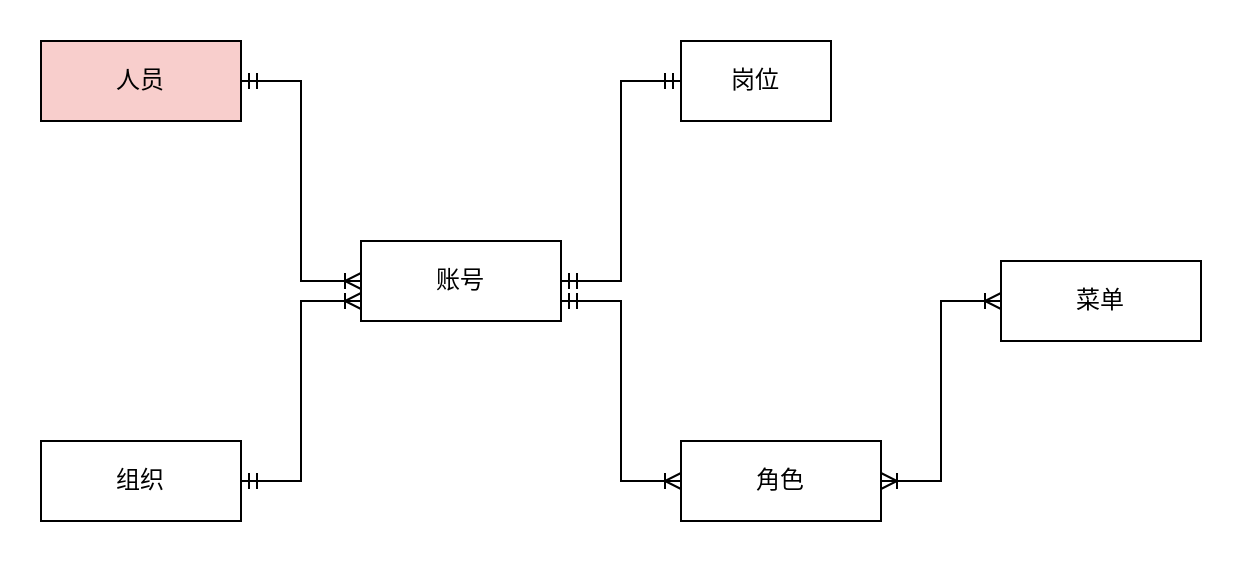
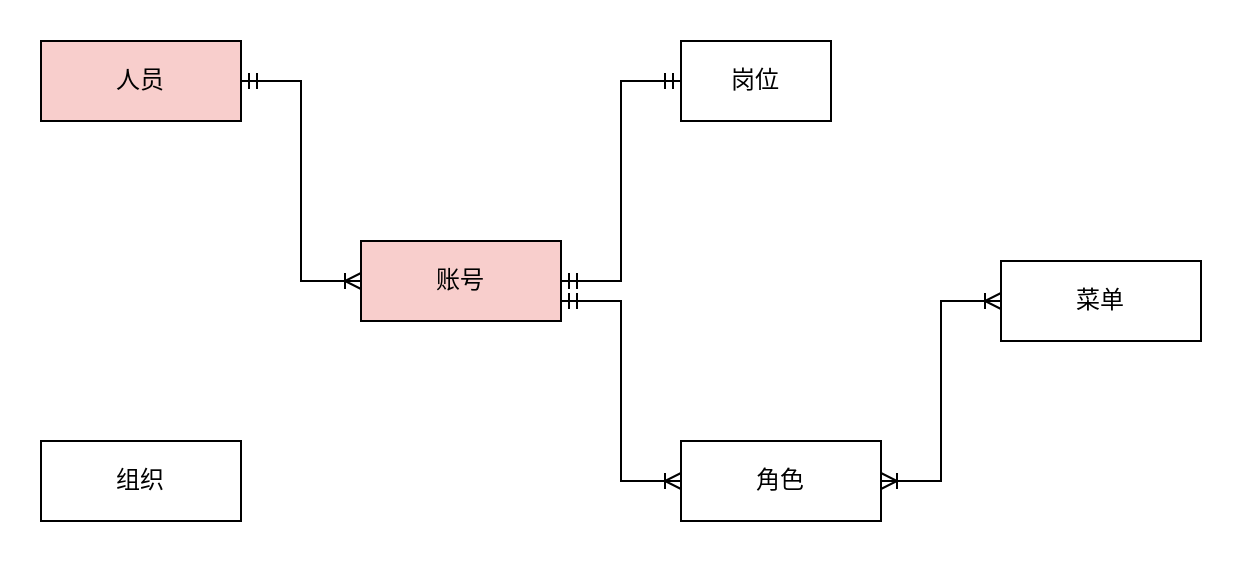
- <mxCell id="3" value="账号" style="whiteSpace=wrap;html=1;align=center;" parent="1" vertex="1"><mxGeometry x="180" y="120" width="100" height="40" as="geometry" /></mxCell>
+ <mxCell id="3" value="账号" style="whiteSpace=wrap;html=1;align=center;fillColor=#f8cecc;" parent="1" vertex="1"><mxGeometry x="180" y="120" width="100" height="40" as="geometry" /></mxCell>
- <mxCell id="11" value="" style="edgeStyle=entityRelationEdgeStyle;fontSize=12;html=1;endArrow=ERoneToMany;startArrow=ERmandOne;rounded=0;exitX=1;exitY=0.5;exitDx=0;exitDy=0;entryX=0;entryY=0.75;entryDx=0;entryDy=0;" parent="1" source="5" target="3" edge="1"><mxGeometry width="100" height="100" relative="1" as="geometry"><mxPoint x="50" y="320" as="sourcePoint" /><mxPoint x="150" y="220" as="targetPoint" /></mxGeometry></mxCell>
